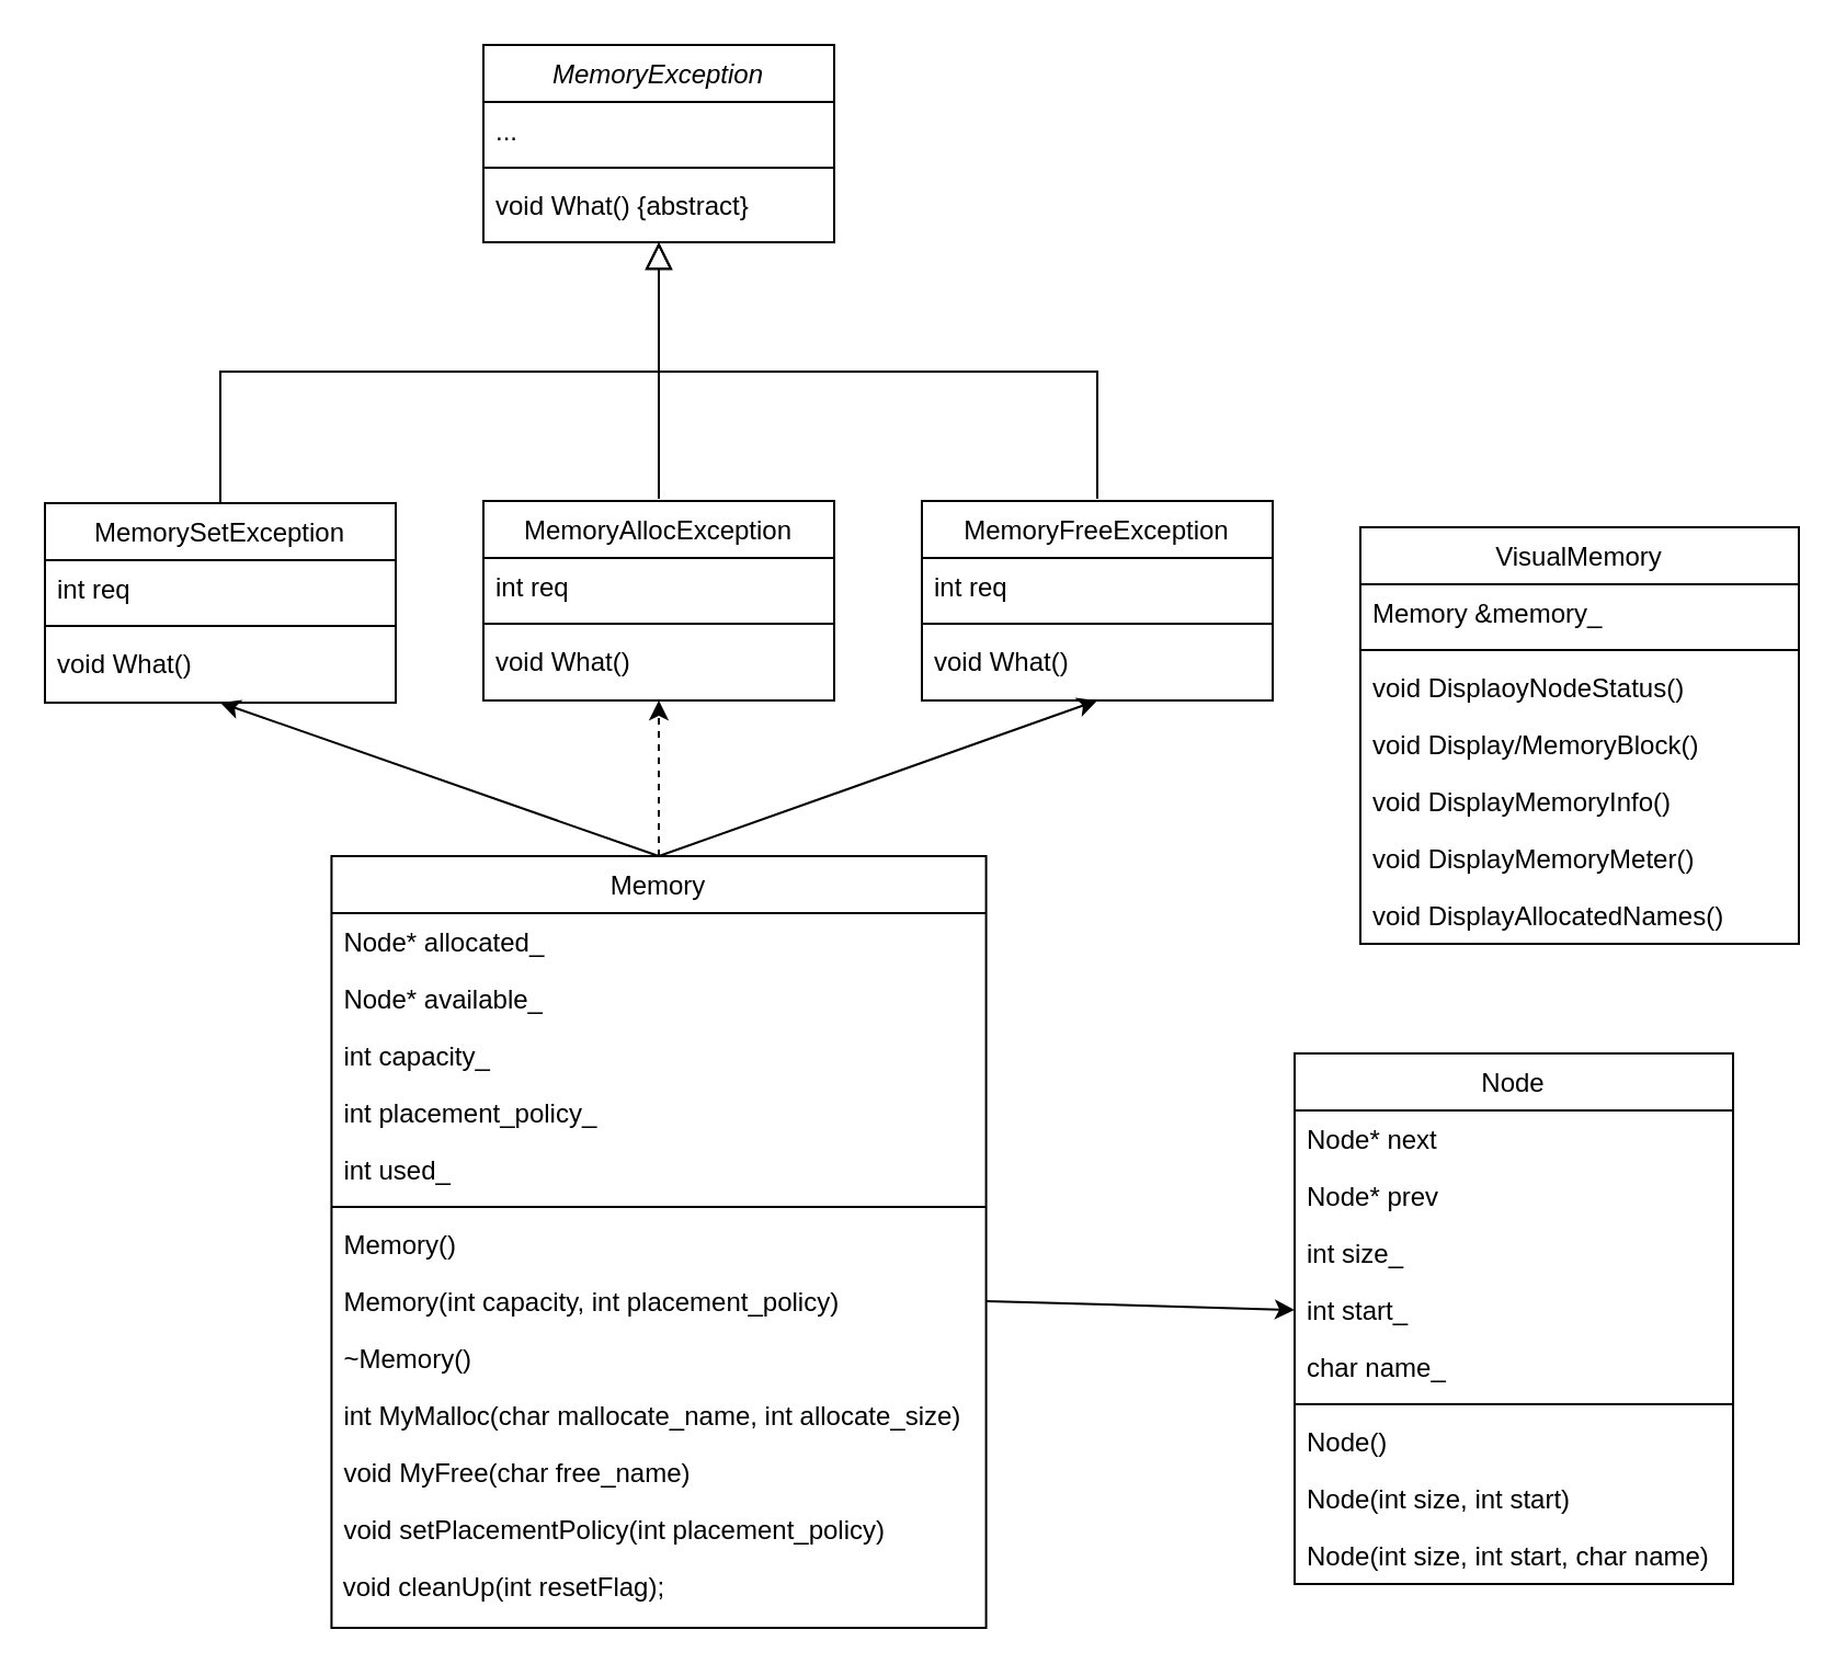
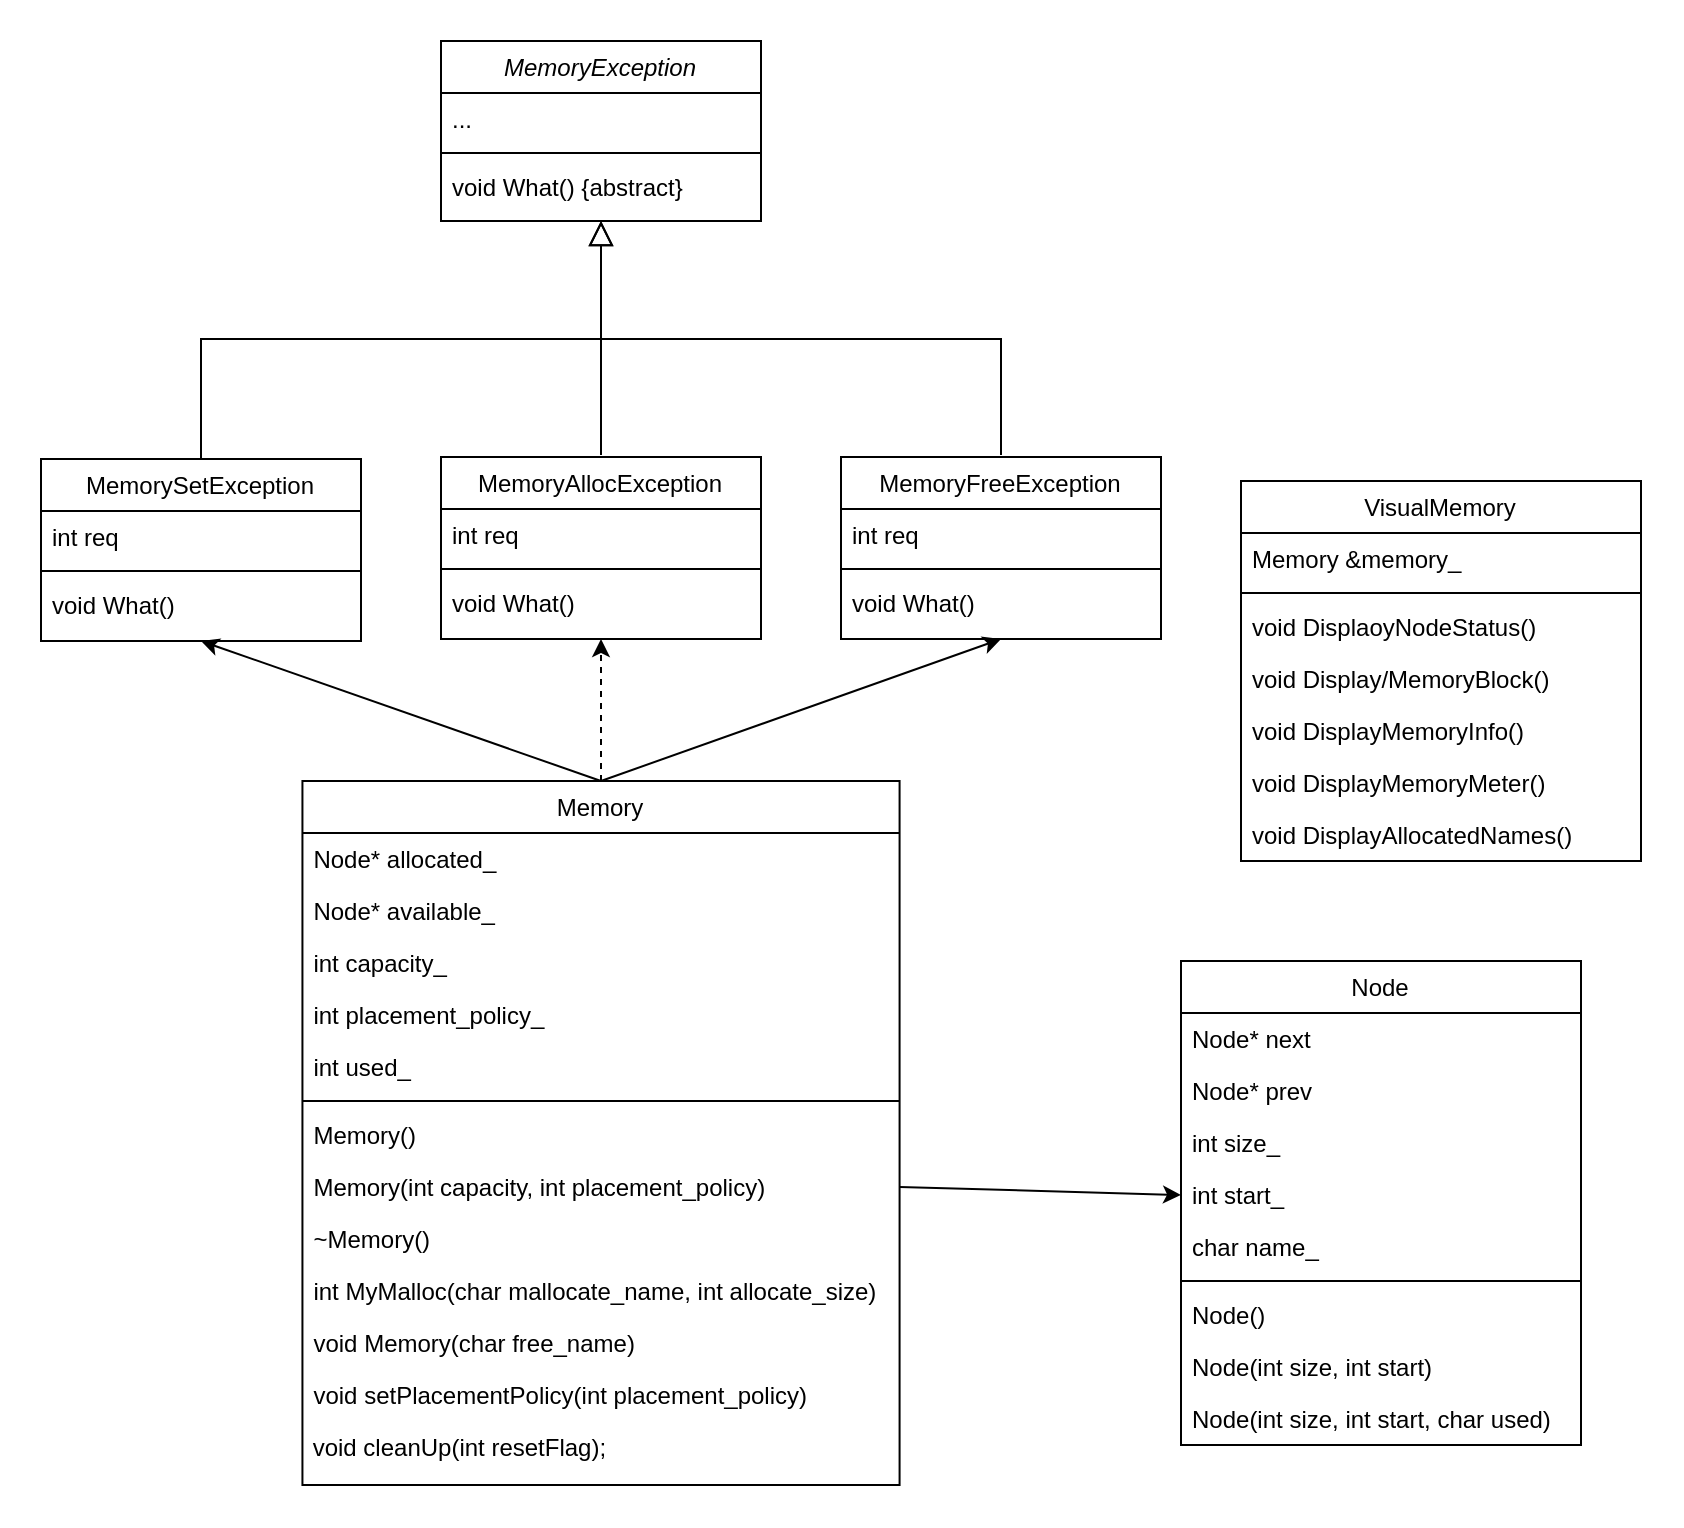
- <mxCell id="32" value="void MyFree(char free_name)" style="text;align=left;verticalAlign=top;spacingLeft=4;spacingRight=4;overflow=hidden;rotatable=0;points=[[0,0.5],[1,0.5]];portConstraint=eastwest;" parent="21" vertex="1"><mxGeometry y="268" width="298.57" height="26" as="geometry" /></mxCell>
+ <mxCell id="32" value="void Memory(char free_name)" style="text;align=left;verticalAlign=top;spacingLeft=4;spacingRight=4;overflow=hidden;rotatable=0;points=[[0,0.5],[1,0.5]];portConstraint=eastwest;" parent="21" vertex="1"><mxGeometry y="268" width="298.57" height="26" as="geometry" /></mxCell>
- <mxCell id="44" value="Node(int size, int start, char name)" style="text;align=left;verticalAlign=top;spacingLeft=4;spacingRight=4;overflow=hidden;rotatable=0;points=[[0,0.5],[1,0.5]];portConstraint=eastwest;" parent="35" vertex="1"><mxGeometry y="216" width="200" height="26" as="geometry" /></mxCell>
+ <mxCell id="44" value="Node(int size, int start, char used)" style="text;align=left;verticalAlign=top;spacingLeft=4;spacingRight=4;overflow=hidden;rotatable=0;points=[[0,0.5],[1,0.5]];portConstraint=eastwest;" parent="35" vertex="1"><mxGeometry y="216" width="200" height="26" as="geometry" /></mxCell>
